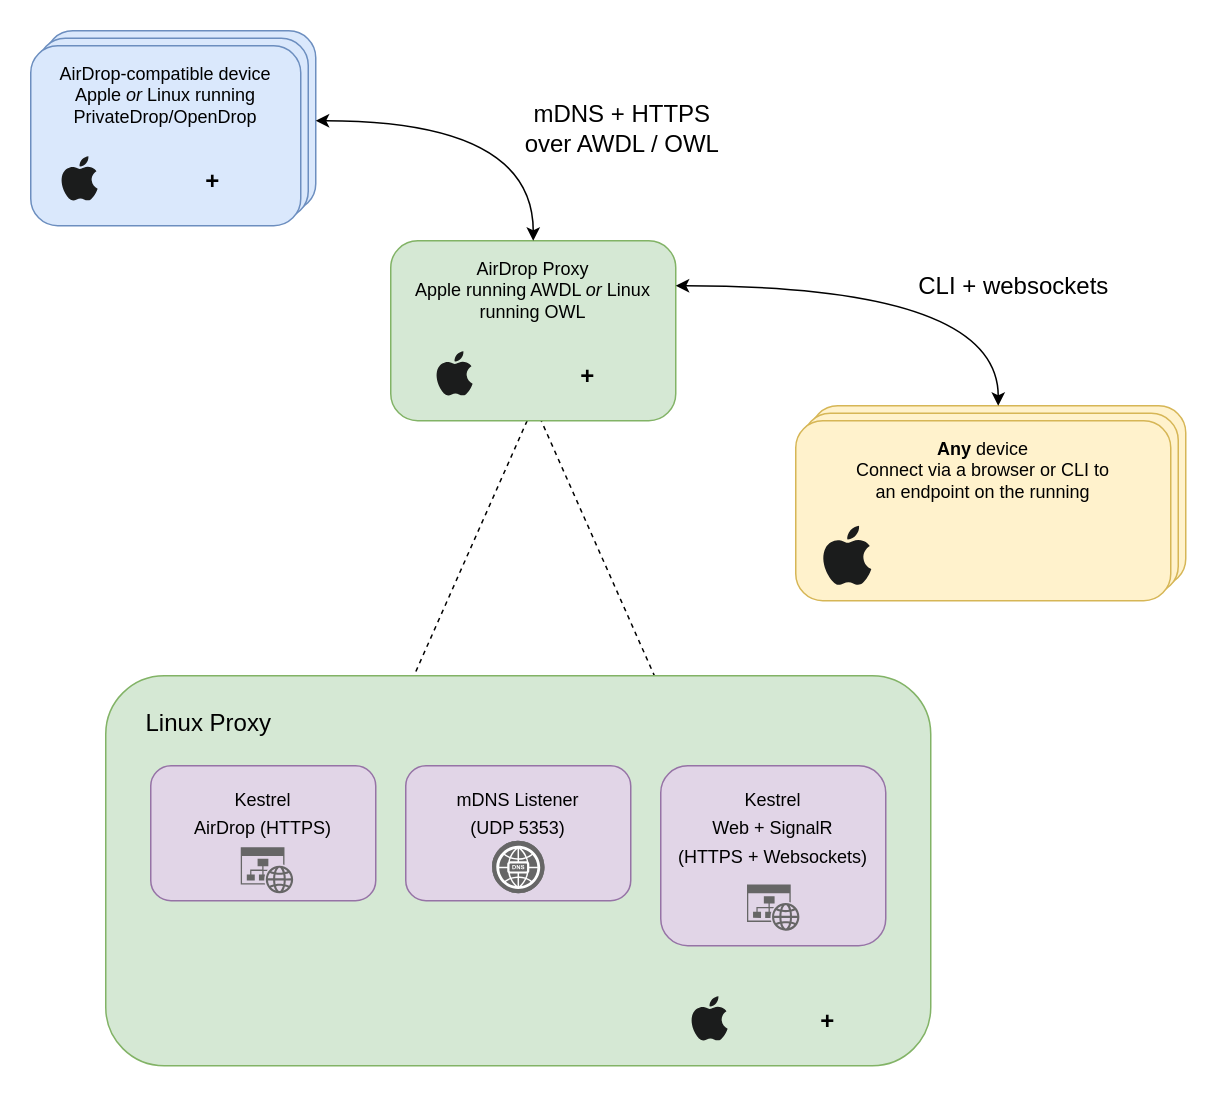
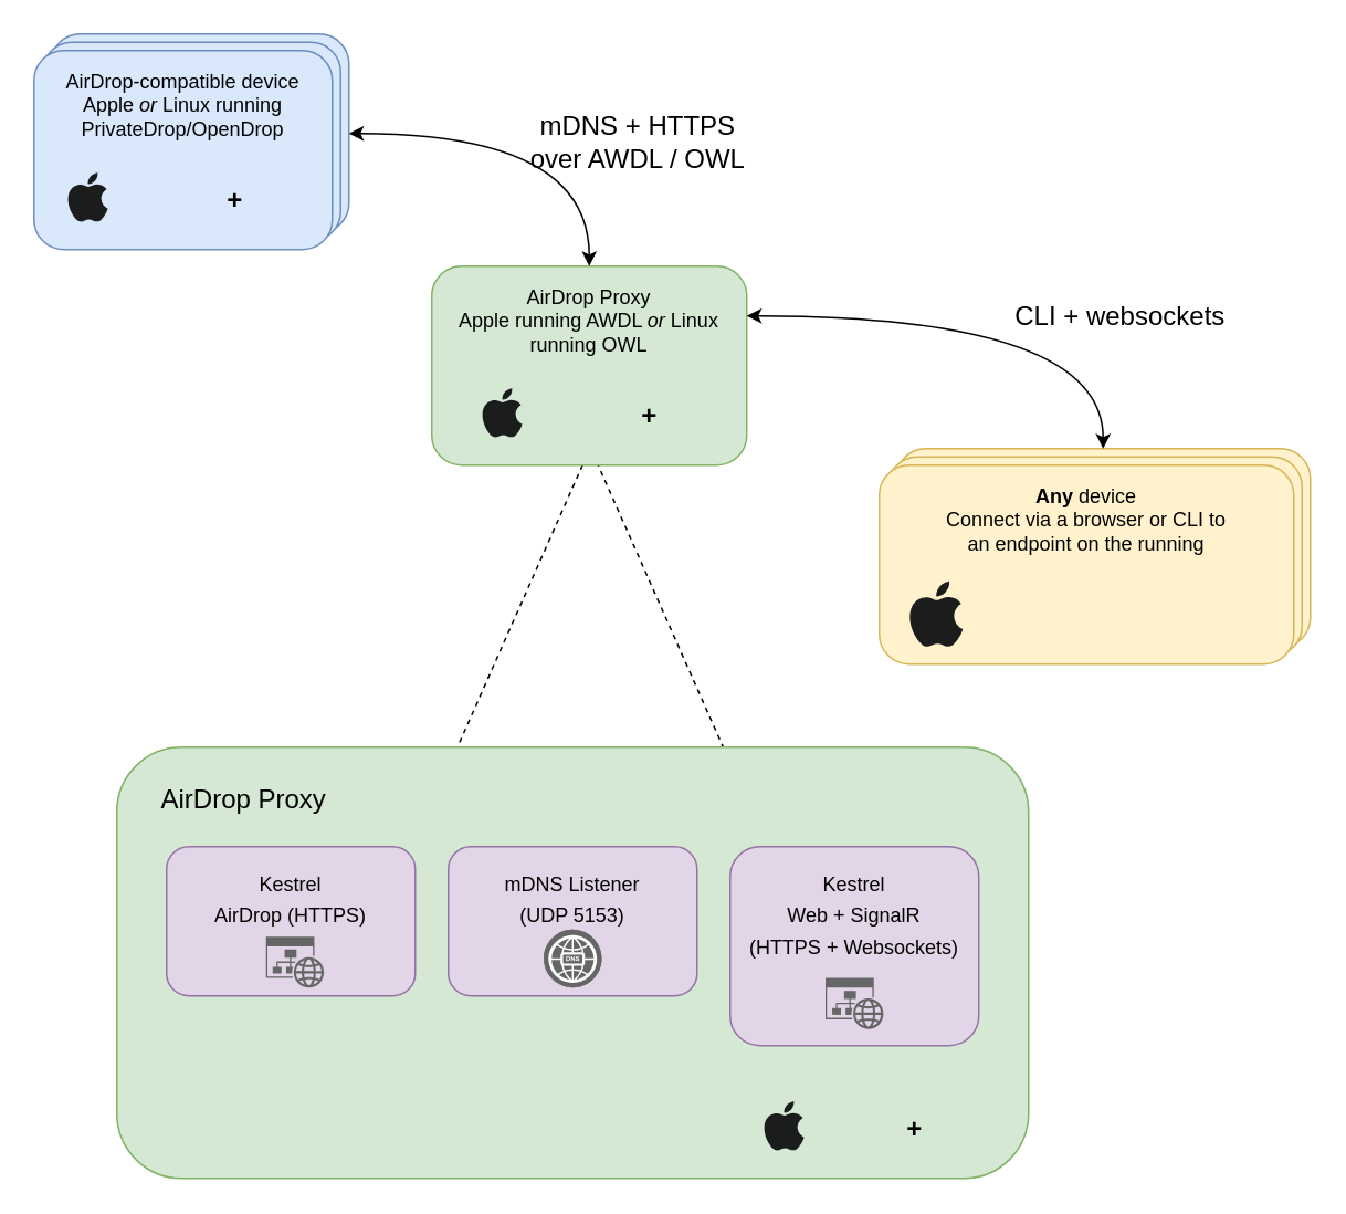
- <mxCell id="22" value="mDNS + HTTPS&lt;br&gt;over AWDL / OWL" style="text;html=1;resizable=0;autosize=1;align=center;verticalAlign=middle;points=[];fillColor=none;strokeColor=none;rounded=0;fontSize=16;" parent="1" vertex="1"><mxGeometry x="339" y="65" width="150" height="40" as="geometry" /></mxCell>
+ <mxCell id="22" value="mDNS + HTTPS&lt;br&gt;over AWDL / OWL" style="text;html=1;resizable=0;autosize=1;align=center;verticalAlign=middle;points=[];fillColor=none;strokeColor=none;rounded=0;fontSize=16;" parent="1" vertex="1"><mxGeometry x="309" y="65" width="150" height="40" as="geometry" /></mxCell>
- <mxCell id="34" value="Linux Proxy" style="rounded=1;whiteSpace=wrap;html=1;fontSize=16;fillColor=#d5e8d4;strokeColor=#82b366;align=left;verticalAlign=top;spacingLeft=25;spacingTop=15;" parent="33" vertex="1"><mxGeometry width="550" height="260" as="geometry" /></mxCell>
+ <mxCell id="34" value="AirDrop Proxy" style="rounded=1;whiteSpace=wrap;html=1;fontSize=16;fillColor=#d5e8d4;strokeColor=#82b366;align=left;verticalAlign=top;spacingLeft=25;spacingTop=15;" parent="33" vertex="1"><mxGeometry width="550" height="260" as="geometry" /></mxCell>
- <mxCell id="45" value="&lt;span style=&quot;font-size: 12px&quot;&gt;mDNS Listener&lt;br&gt;(UDP 5353)&lt;br&gt;&lt;/span&gt;" style="rounded=1;whiteSpace=wrap;html=1;fontSize=16;align=center;fillColor=#e1d5e7;strokeColor=#9673a6;verticalAlign=top;spacingTop=5;" parent="44" vertex="1"><mxGeometry width="150" height="90" as="geometry" /></mxCell>
+ <mxCell id="45" value="&lt;span style=&quot;font-size: 12px&quot;&gt;mDNS Listener&lt;br&gt;(UDP 5153)&lt;br&gt;&lt;/span&gt;" style="rounded=1;whiteSpace=wrap;html=1;fontSize=16;align=center;fillColor=#e1d5e7;strokeColor=#9673a6;verticalAlign=top;spacingTop=5;" parent="44" vertex="1"><mxGeometry width="150" height="90" as="geometry" /></mxCell>
